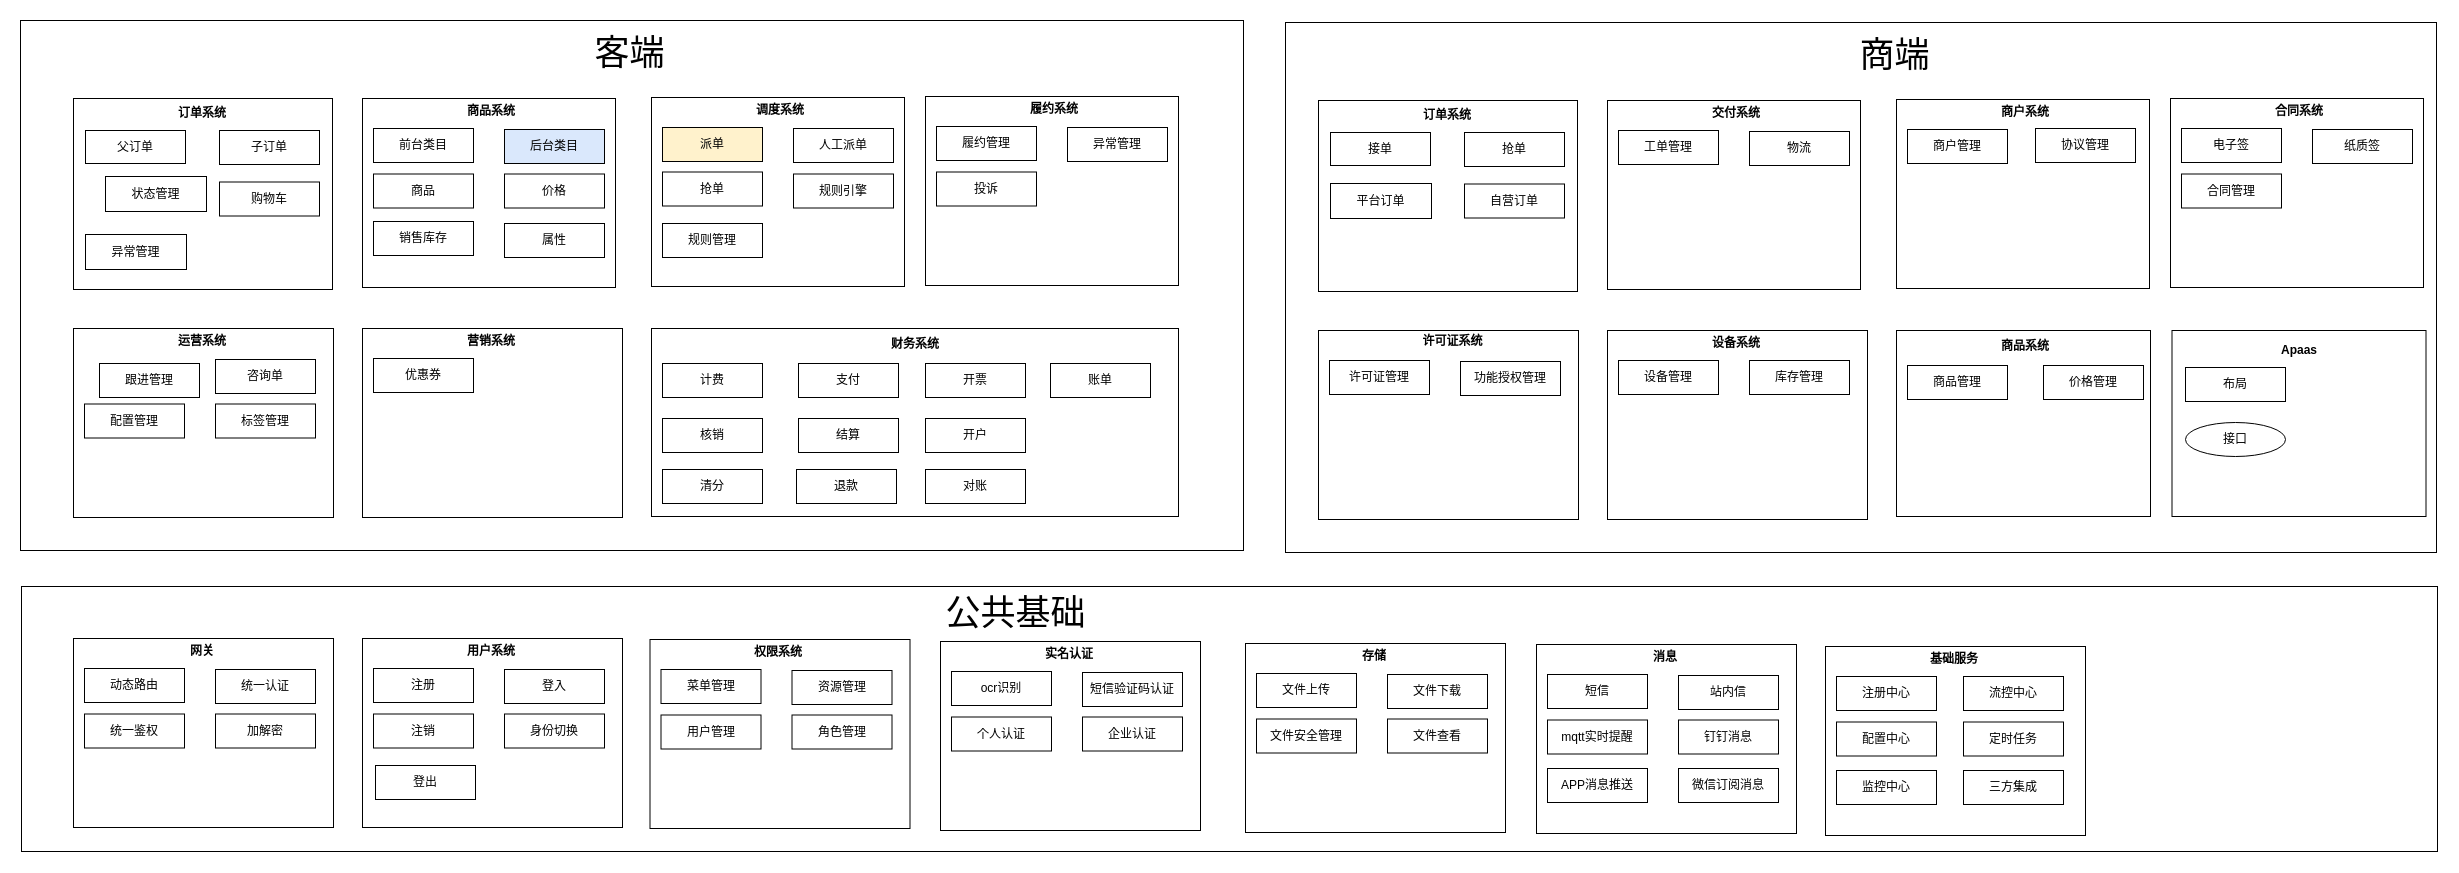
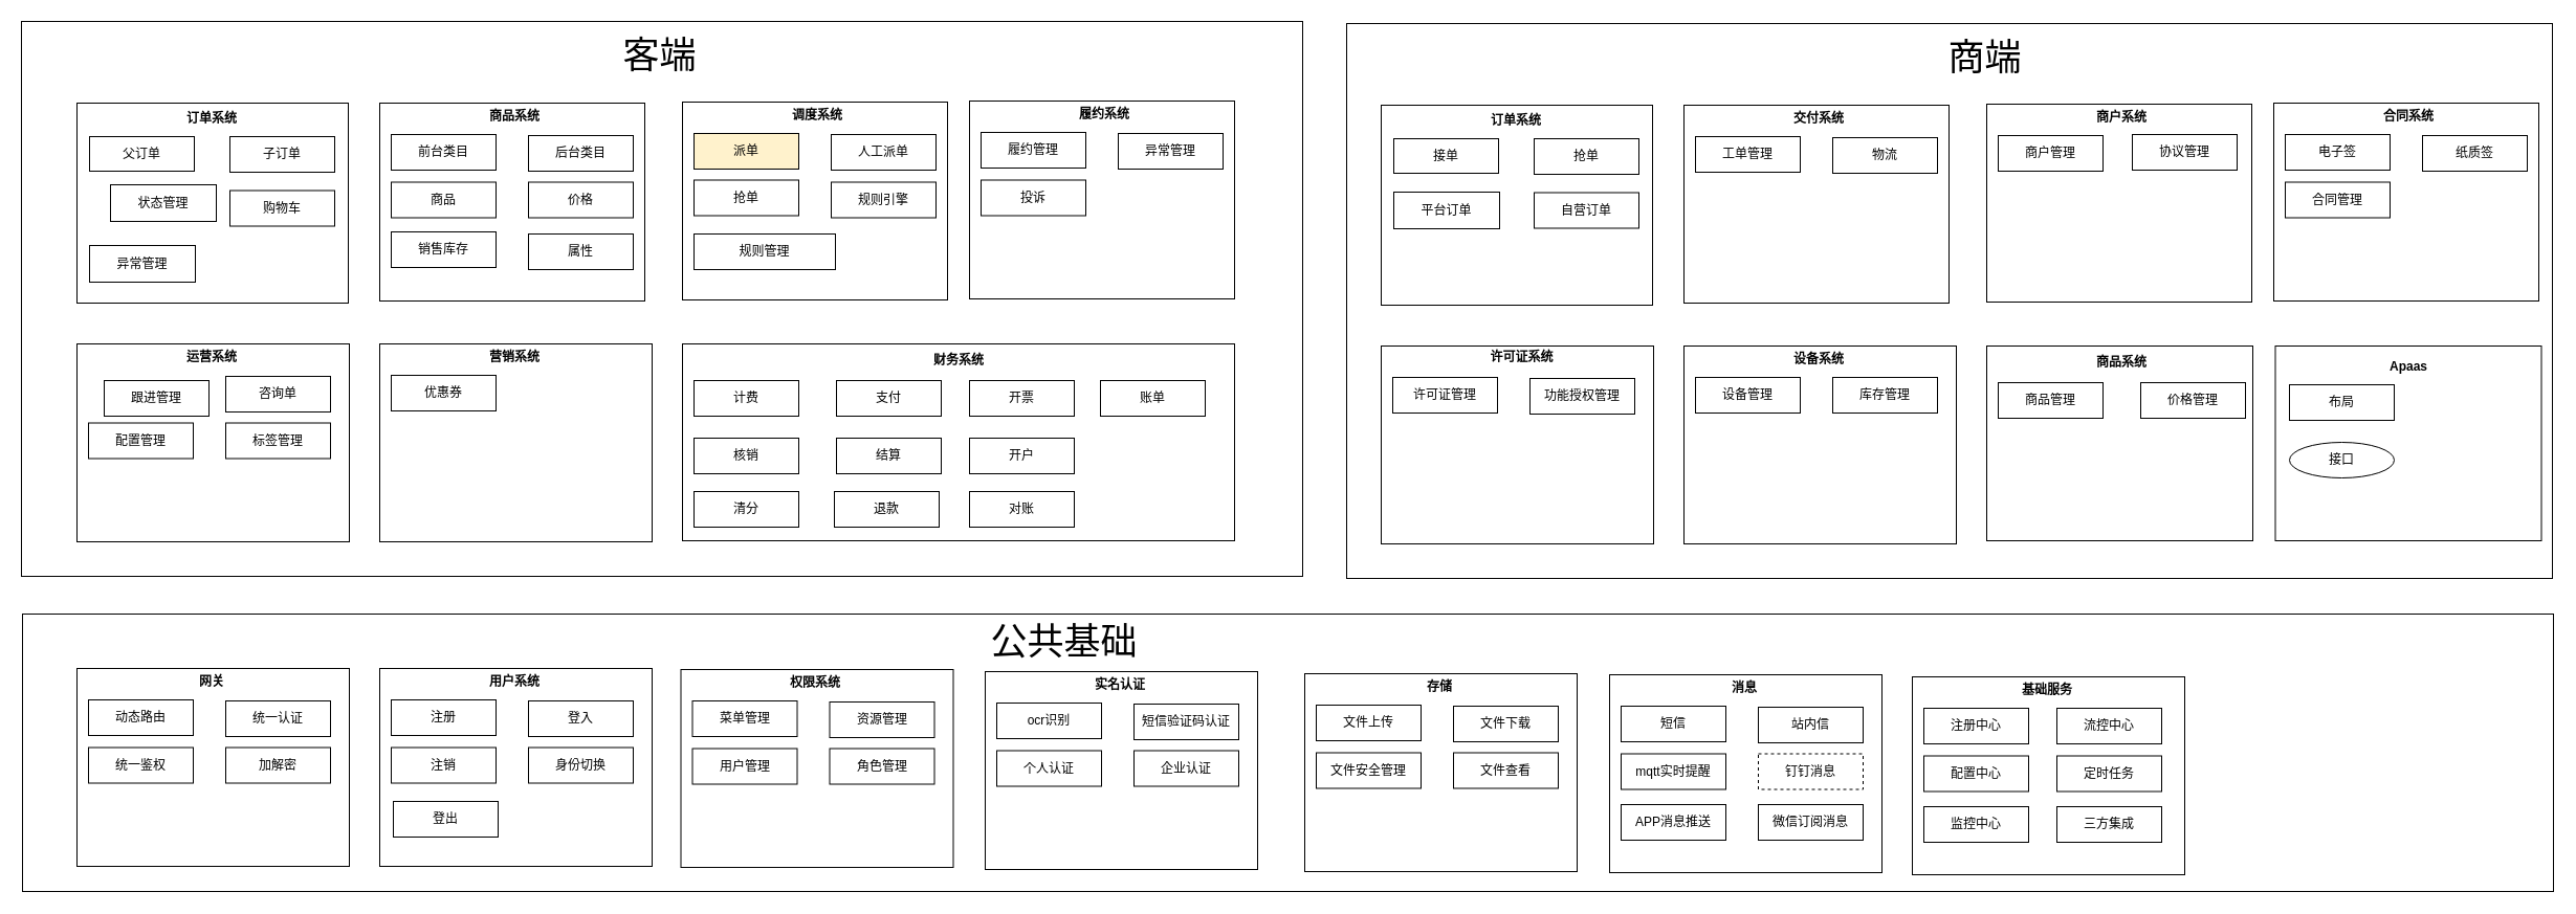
- <mxCell id="13" value="后台类目" style="rounded=0;whiteSpace=wrap;html=1;fillColor=#dae8fc;" parent="1" vertex="1"><mxGeometry x="504" y="129" width="100" height="34" as="geometry" /></mxCell>
+ <mxCell id="13" value="后台类目" style="rounded=0;whiteSpace=wrap;html=1;" parent="1" vertex="1"><mxGeometry x="504" y="129" width="100" height="34" as="geometry" /></mxCell>
- <mxCell id="22" value="规则管理" style="rounded=0;whiteSpace=wrap;html=1;" parent="1" vertex="1"><mxGeometry x="662" y="223" width="100" height="34" as="geometry" /></mxCell>
+ <mxCell id="22" value="规则管理" style="rounded=0;whiteSpace=wrap;html=1;" parent="1" vertex="1"><mxGeometry x="662" y="223" width="135" height="34" as="geometry" /></mxCell>
- <mxCell id="90" value="钉钉消息" style="rounded=0;whiteSpace=wrap;html=1;" parent="1" vertex="1"><mxGeometry x="1678" y="719.5" width="100" height="34" as="geometry" /></mxCell>
+ <mxCell id="90" value="钉钉消息" style="rounded=0;whiteSpace=wrap;html=1;dashed=1;" parent="1" vertex="1"><mxGeometry x="1678" y="719.5" width="100" height="34" as="geometry" /></mxCell>
